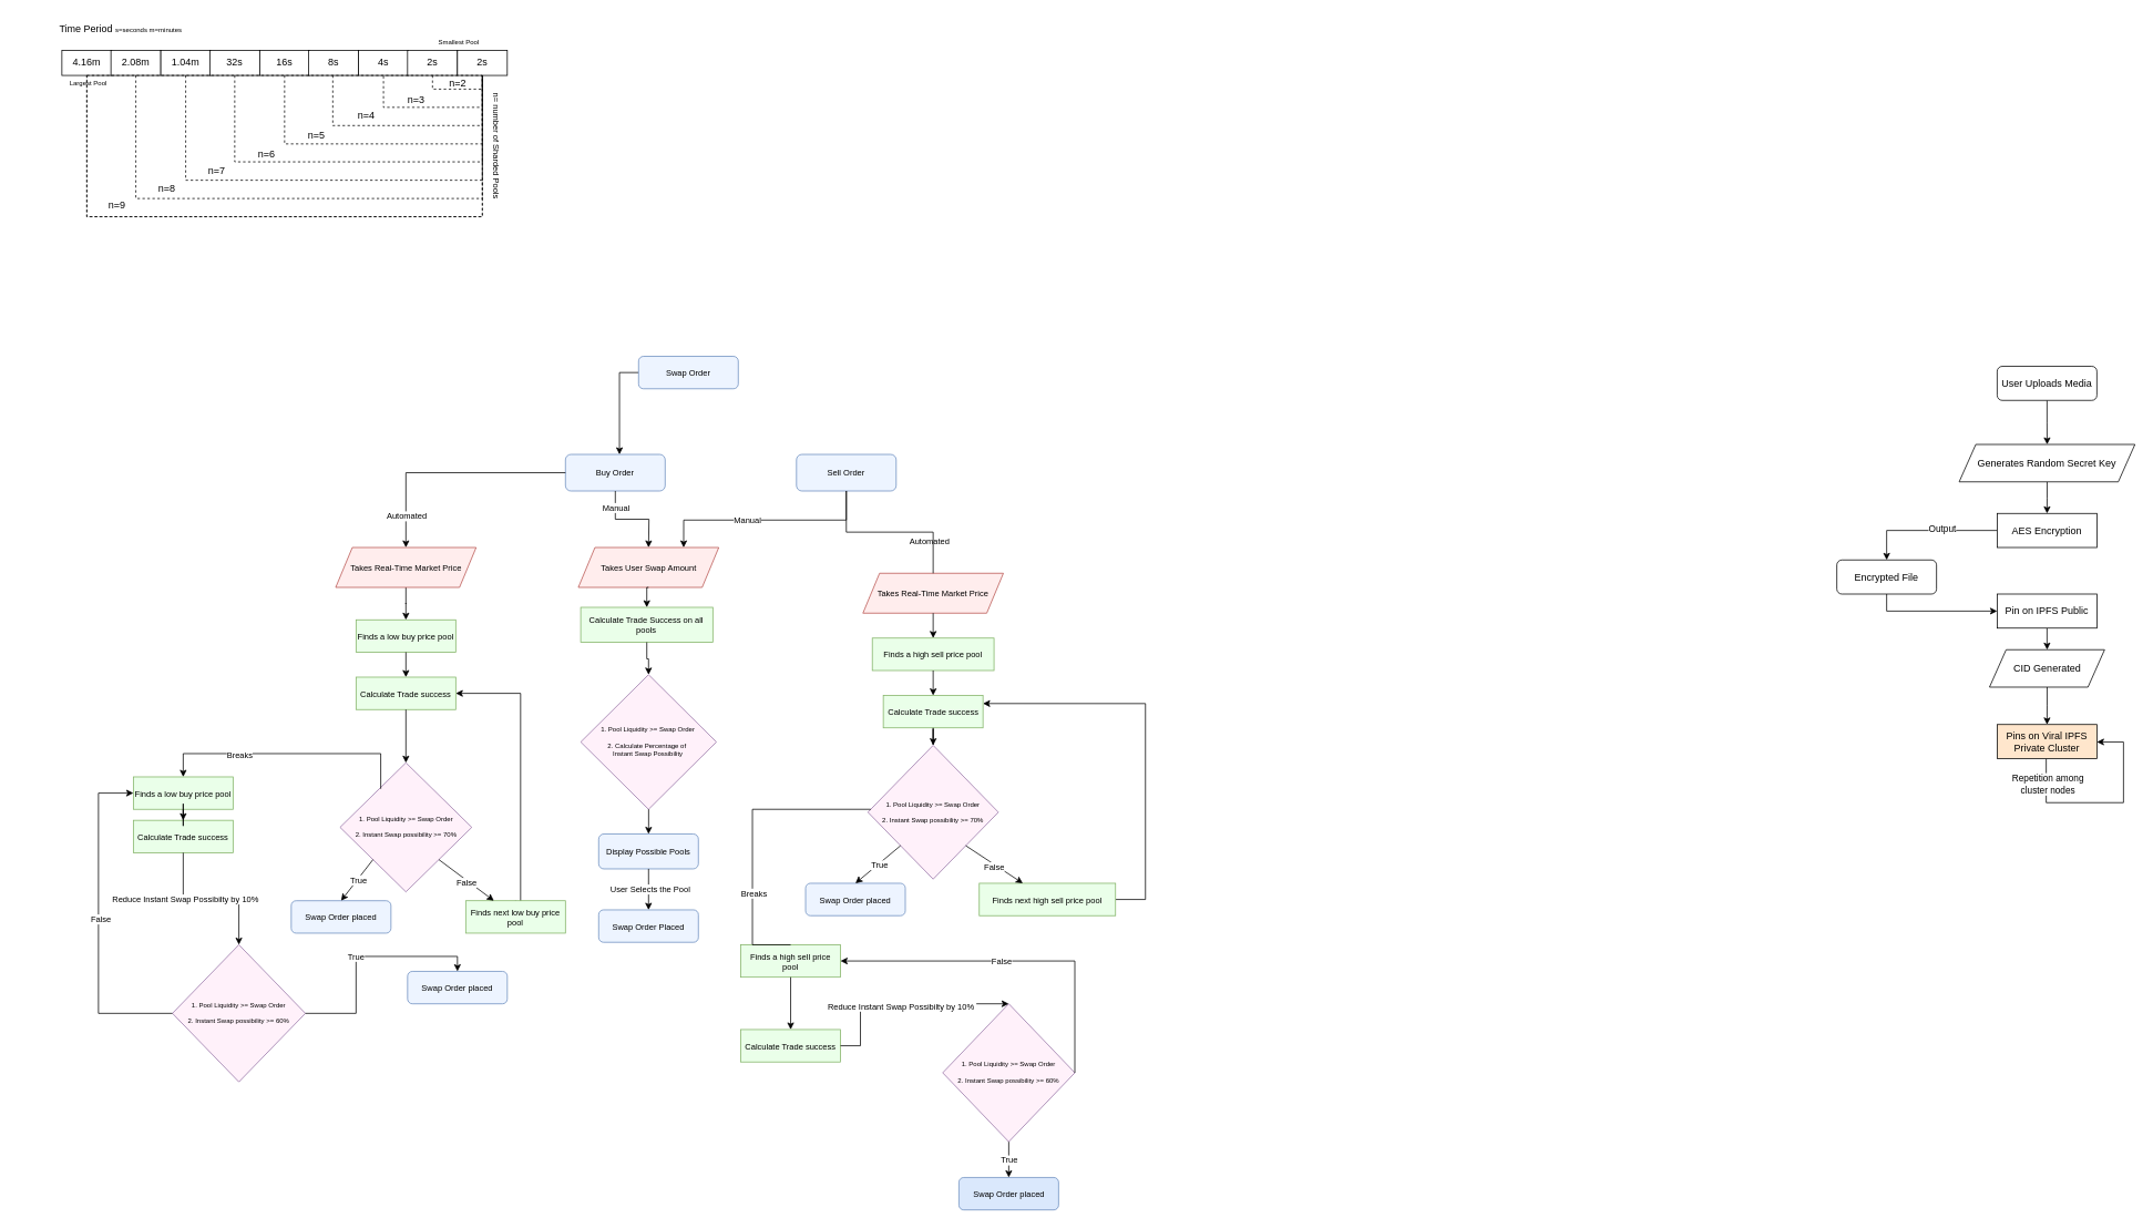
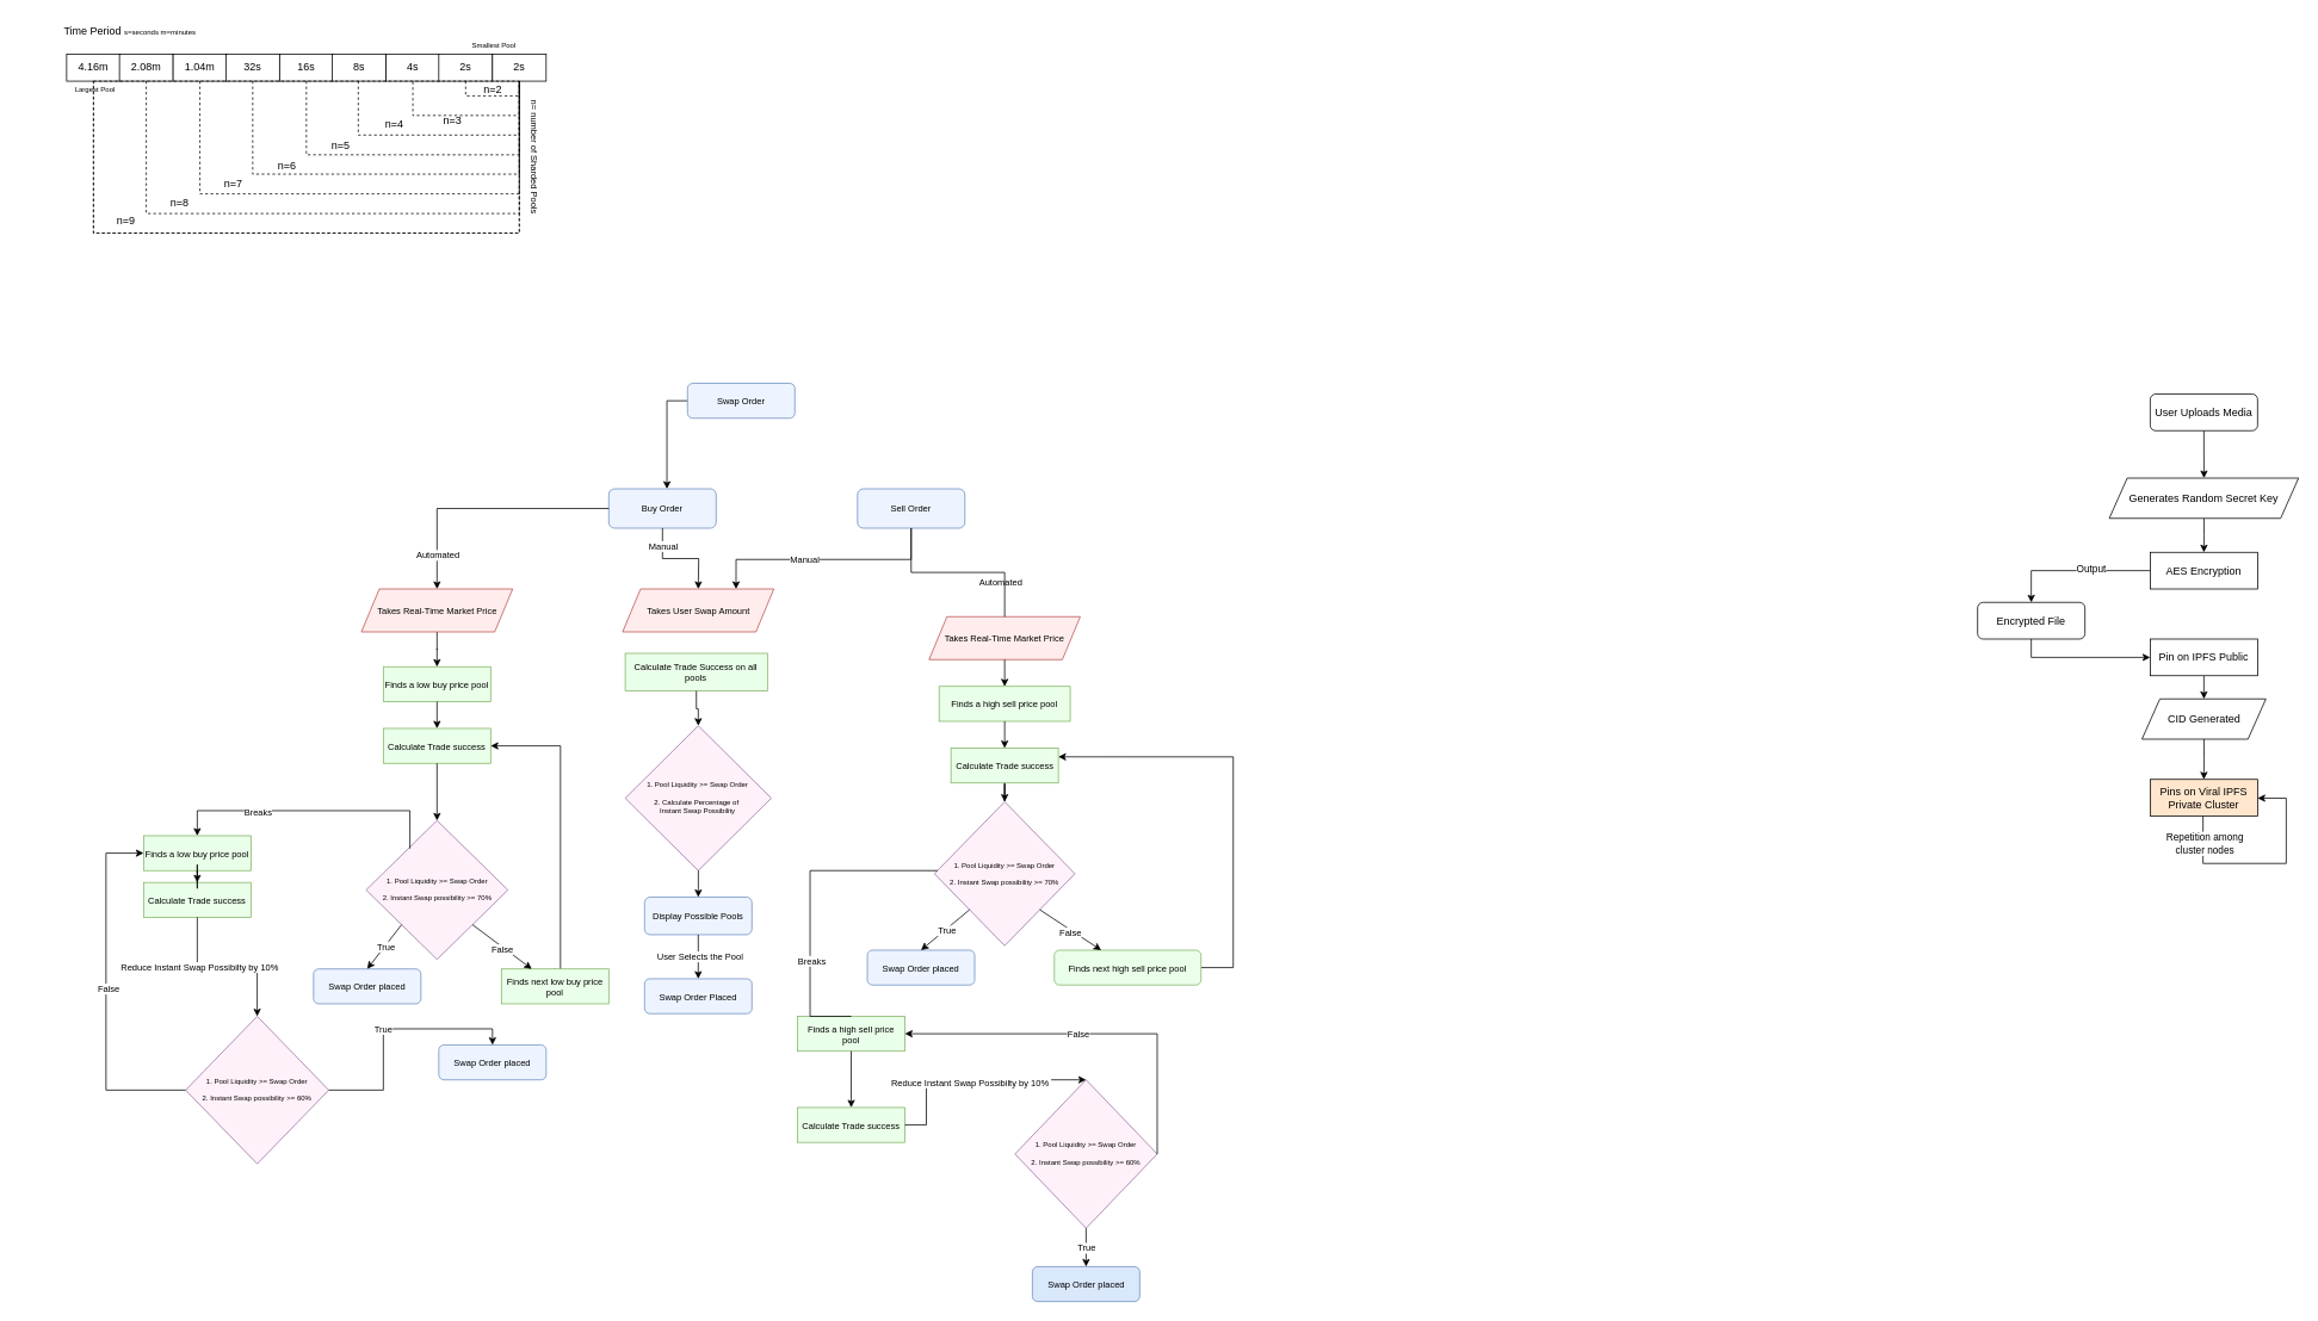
- <mxCell id="25" value="n=3" style="text;html=1;align=center;verticalAlign=middle;resizable=0;points=[];autosize=1;strokeColor=none;fillColor=none;" parent="1" vertex="1"><mxGeometry x="480" y="109.614" width="40" height="20" as="geometry" /></mxCell>
+ <mxCell id="25" value="n=3" style="text;html=1;align=center;verticalAlign=middle;resizable=0;points=[];autosize=1;strokeColor=none;fillColor=none;" parent="1" vertex="1"><mxGeometry x="485" y="124.614" width="40" height="20" as="geometry" /></mxCell>
- <mxCell id="87" value="" style="edgeStyle=orthogonalEdgeStyle;rounded=0;orthogonalLoop=1;jettySize=auto;html=1;fontSize=6;startArrow=none;startFill=0;endArrow=classic;endFill=1;elbow=vertical;exitX=0.5;exitY=1;exitDx=0;exitDy=0;entryX=0.5;entryY=0;entryDx=0;entryDy=0;" parent="32" source="84" target="49" edge="1"><mxGeometry relative="1" as="geometry"><mxPoint x="662" y="272" as="sourcePoint" /></mxGeometry></mxCell>
- <mxCell id="60" value="Finds next high sell price pool" style="rounded=0;whiteSpace=wrap;html=1;fontSize=10;fillColor=#EAFFE9;strokeColor=#82b366;" parent="32" vertex="1"><mxGeometry x="1060" y="634" width="164" height="39" as="geometry" /></mxCell>
+ <mxCell id="60" value="Finds next high sell price pool" style="whiteSpace=wrap;html=1;fontSize=10;fillColor=#EAFFE9;strokeColor=#82b366;rounded=1;" parent="32" vertex="1"><mxGeometry x="1060" y="634" width="164" height="39" as="geometry" /></mxCell>
